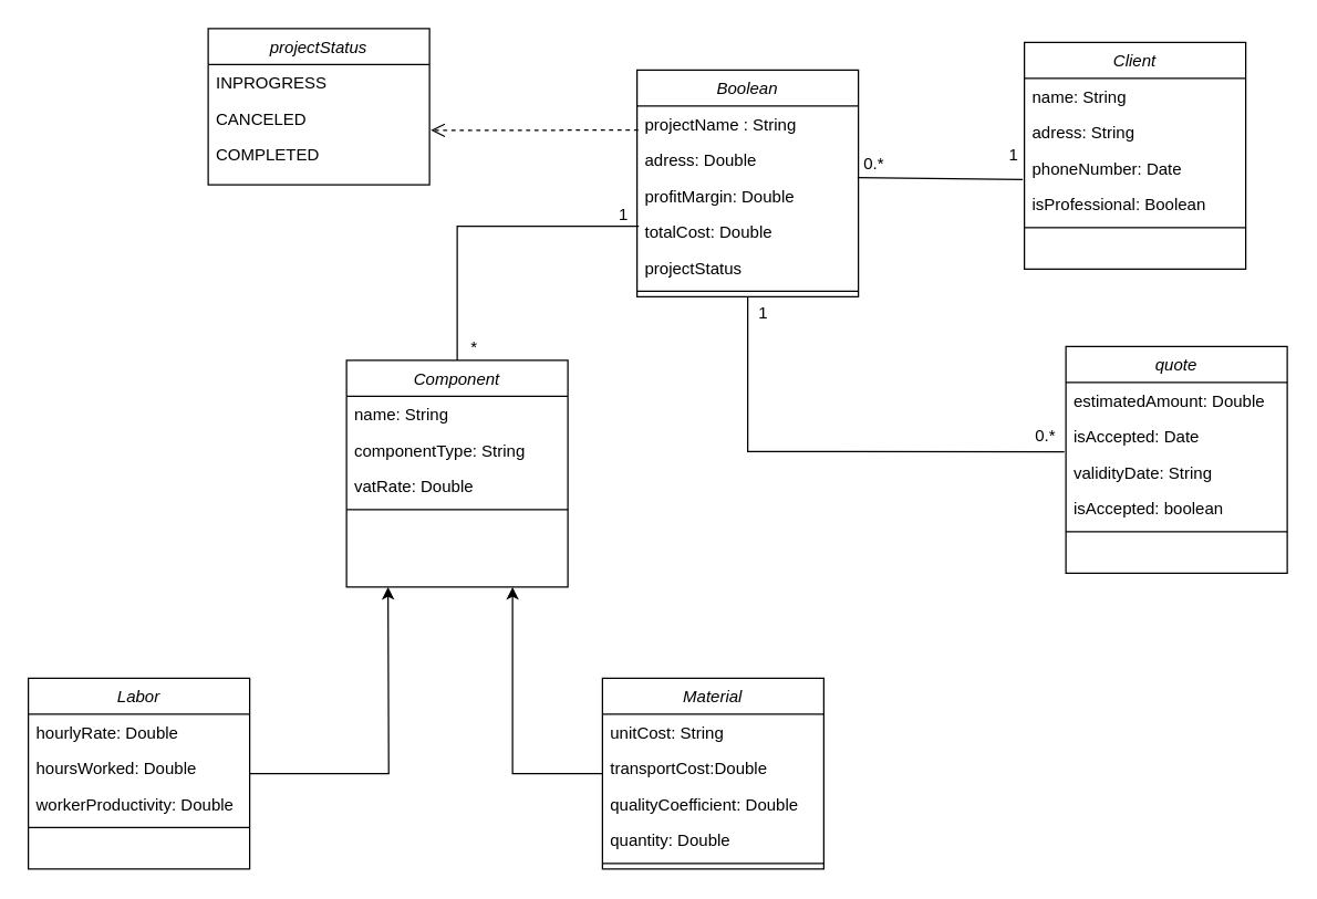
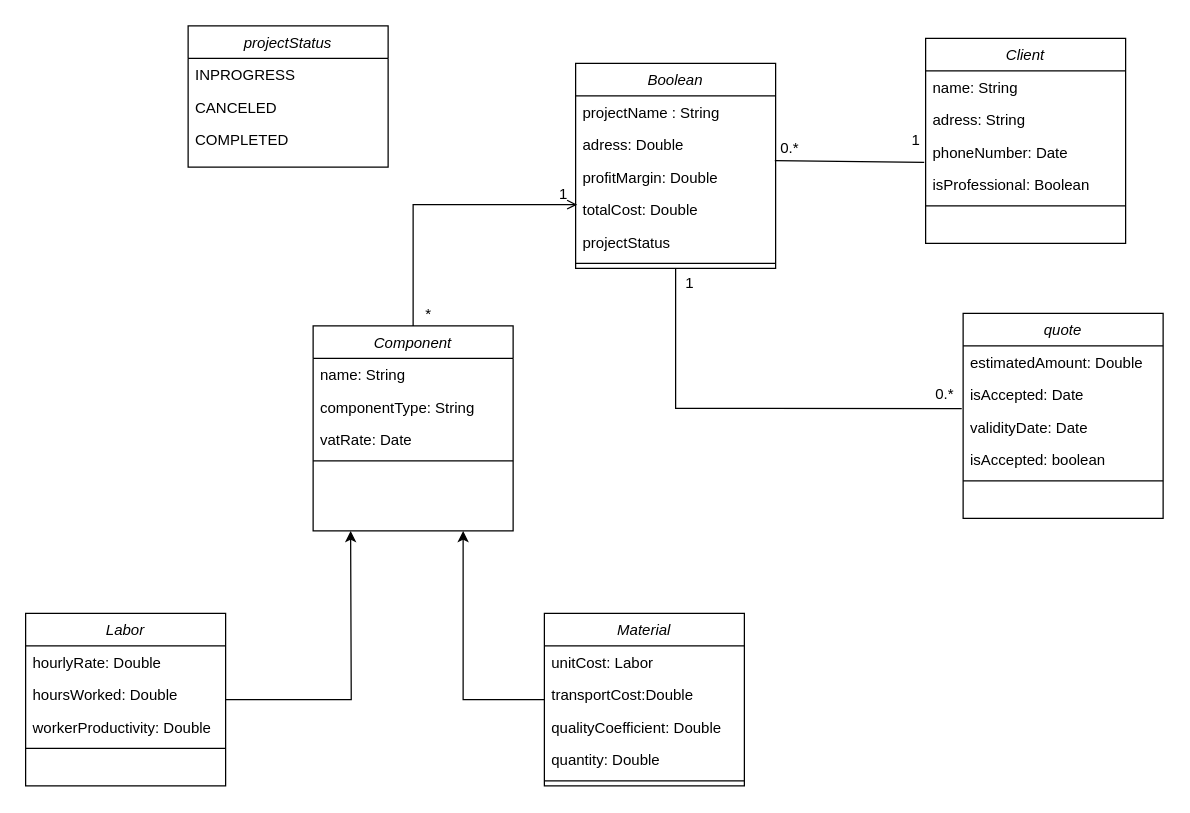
- <mxCell id="52" value="" style="html=1;verticalAlign=bottom;endArrow=open;dashed=1;endSize=8;curved=0;rounded=0;exitX=0.005;exitY=0.672;exitDx=0;exitDy=0;exitPerimeter=0;entryX=1.006;entryY=0.829;entryDx=0;entryDy=0;entryPerimeter=0;" parent="1" source="33" target="50" edge="1"><mxGeometry relative="1" as="geometry"><mxPoint x="435" y="90" as="sourcePoint" /><mxPoint x="330" y="110" as="targetPoint" /></mxGeometry></mxCell>
- <mxCell id="39" value="" style="endArrow=none;html=1;rounded=0;entryX=0.008;entryY=0.346;entryDx=0;entryDy=0;entryPerimeter=0;exitX=0.5;exitY=0;exitDx=0;exitDy=0;" parent="1" source="8" target="36" edge="1"><mxGeometry width="50" height="50" relative="1" as="geometry"><mxPoint x="220" y="170" as="sourcePoint" /><mxPoint x="270" y="120" as="targetPoint" /><Array as="points"><mxPoint x="330" y="163" /></Array></mxGeometry></mxCell>
+ <mxCell id="39" value="" style="endArrow=open;html=1;rounded=0;entryX=0.008;entryY=0.346;entryDx=0;entryDy=0;entryPerimeter=0;exitX=0.5;exitY=0;exitDx=0;exitDy=0;" parent="1" source="8" target="36" edge="1"><mxGeometry width="50" height="50" relative="1" as="geometry"><mxPoint x="220" y="170" as="sourcePoint" /><mxPoint x="270" y="120" as="targetPoint" /><Array as="points"><mxPoint x="330" y="163" /></Array></mxGeometry></mxCell>
- <mxCell id="16" value="validityDate: String" style="text;align=left;verticalAlign=top;spacingLeft=4;spacingRight=4;overflow=hidden;rotatable=0;points=[[0,0.5],[1,0.5]];portConstraint=eastwest;rounded=0;shadow=0;html=0;" parent="13" vertex="1"><mxGeometry y="78" width="160" height="26" as="geometry" /></mxCell>
+ <mxCell id="16" value="validityDate: Date" style="text;align=left;verticalAlign=top;spacingLeft=4;spacingRight=4;overflow=hidden;rotatable=0;points=[[0,0.5],[1,0.5]];portConstraint=eastwest;rounded=0;shadow=0;html=0;" parent="13" vertex="1"><mxGeometry y="78" width="160" height="26" as="geometry" /></mxCell>
- <mxCell id="11" value="vatRate: Double" style="text;align=left;verticalAlign=top;spacingLeft=4;spacingRight=4;overflow=hidden;rotatable=0;points=[[0,0.5],[1,0.5]];portConstraint=eastwest;rounded=0;shadow=0;html=0;" parent="8" vertex="1"><mxGeometry y="78" width="160" height="26" as="geometry" /></mxCell>
+ <mxCell id="11" value="vatRate: Date" style="text;align=left;verticalAlign=top;spacingLeft=4;spacingRight=4;overflow=hidden;rotatable=0;points=[[0,0.5],[1,0.5]];portConstraint=eastwest;rounded=0;shadow=0;html=0;" parent="8" vertex="1"><mxGeometry y="78" width="160" height="26" as="geometry" /></mxCell>
- <mxCell id="27" value="unitCost: String" style="text;align=left;verticalAlign=top;spacingLeft=4;spacingRight=4;overflow=hidden;rotatable=0;points=[[0,0.5],[1,0.5]];portConstraint=eastwest;rounded=0;shadow=0;html=0;" vertex="1" parent="26"><mxGeometry y="26" width="160" height="26" as="geometry" /></mxCell>
+ <mxCell id="27" value="unitCost: Labor" style="text;align=left;verticalAlign=top;spacingLeft=4;spacingRight=4;overflow=hidden;rotatable=0;points=[[0,0.5],[1,0.5]];portConstraint=eastwest;rounded=0;shadow=0;html=0;" vertex="1" parent="26"><mxGeometry y="26" width="160" height="26" as="geometry" /></mxCell>
